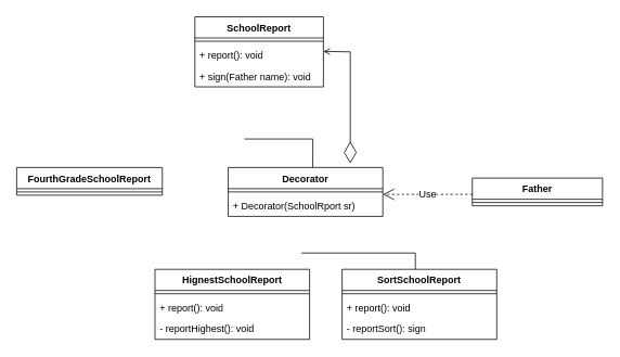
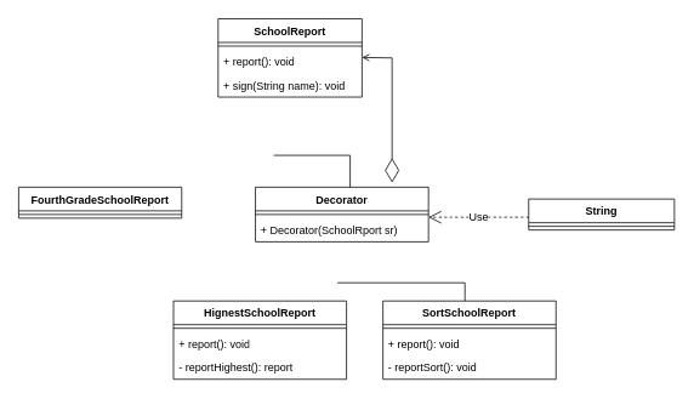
- <mxCell id="5" value="+ sign(Father name): void" style="text;strokeColor=none;fillColor=none;align=left;verticalAlign=top;spacingLeft=4;spacingRight=4;overflow=hidden;rotatable=0;points=[[0,0.5],[1,0.5]];portConstraint=eastwest;whiteSpace=wrap;html=1;" vertex="1" parent="2"><mxGeometry y="60" width="158" height="26" as="geometry" /></mxCell>
+ <mxCell id="5" value="+ sign(String name): void" style="text;strokeColor=none;fillColor=none;align=left;verticalAlign=top;spacingLeft=4;spacingRight=4;overflow=hidden;rotatable=0;points=[[0,0.5],[1,0.5]];portConstraint=eastwest;whiteSpace=wrap;html=1;" vertex="1" parent="2"><mxGeometry y="60" width="158" height="26" as="geometry" /></mxCell>
- <mxCell id="8" value="Father" style="swimlane;fontStyle=1;align=center;verticalAlign=top;childLayout=stackLayout;horizontal=1;startSize=26;horizontalStack=0;resizeParent=1;resizeParentMax=0;resizeLast=0;collapsible=1;marginBottom=0;whiteSpace=wrap;html=1;" vertex="1" parent="1"><mxGeometry x="580" y="218" width="160" height="34" as="geometry" /></mxCell>
+ <mxCell id="8" value="String" style="swimlane;fontStyle=1;align=center;verticalAlign=top;childLayout=stackLayout;horizontal=1;startSize=26;horizontalStack=0;resizeParent=1;resizeParentMax=0;resizeLast=0;collapsible=1;marginBottom=0;whiteSpace=wrap;html=1;" vertex="1" parent="1"><mxGeometry x="580" y="218" width="160" height="34" as="geometry" /></mxCell>
- <mxCell id="18" value="- reportHighest(): void" style="text;strokeColor=none;fillColor=none;align=left;verticalAlign=top;spacingLeft=4;spacingRight=4;overflow=hidden;rotatable=0;points=[[0,0.5],[1,0.5]];portConstraint=eastwest;whiteSpace=wrap;html=1;" vertex="1" parent="15"><mxGeometry y="60" width="190" height="26" as="geometry" /></mxCell>
+ <mxCell id="18" value="- reportHighest(): report" style="text;strokeColor=none;fillColor=none;align=left;verticalAlign=top;spacingLeft=4;spacingRight=4;overflow=hidden;rotatable=0;points=[[0,0.5],[1,0.5]];portConstraint=eastwest;whiteSpace=wrap;html=1;" vertex="1" parent="15"><mxGeometry y="60" width="190" height="26" as="geometry" /></mxCell>
- <mxCell id="22" value="- reportSort(): sign" style="text;strokeColor=none;fillColor=none;align=left;verticalAlign=top;spacingLeft=4;spacingRight=4;overflow=hidden;rotatable=0;points=[[0,0.5],[1,0.5]];portConstraint=eastwest;whiteSpace=wrap;html=1;" vertex="1" parent="19"><mxGeometry y="60" width="190" height="26" as="geometry" /></mxCell>
+ <mxCell id="22" value="- reportSort(): void" style="text;strokeColor=none;fillColor=none;align=left;verticalAlign=top;spacingLeft=4;spacingRight=4;overflow=hidden;rotatable=0;points=[[0,0.5],[1,0.5]];portConstraint=eastwest;whiteSpace=wrap;html=1;" vertex="1" parent="19"><mxGeometry y="60" width="190" height="26" as="geometry" /></mxCell>
